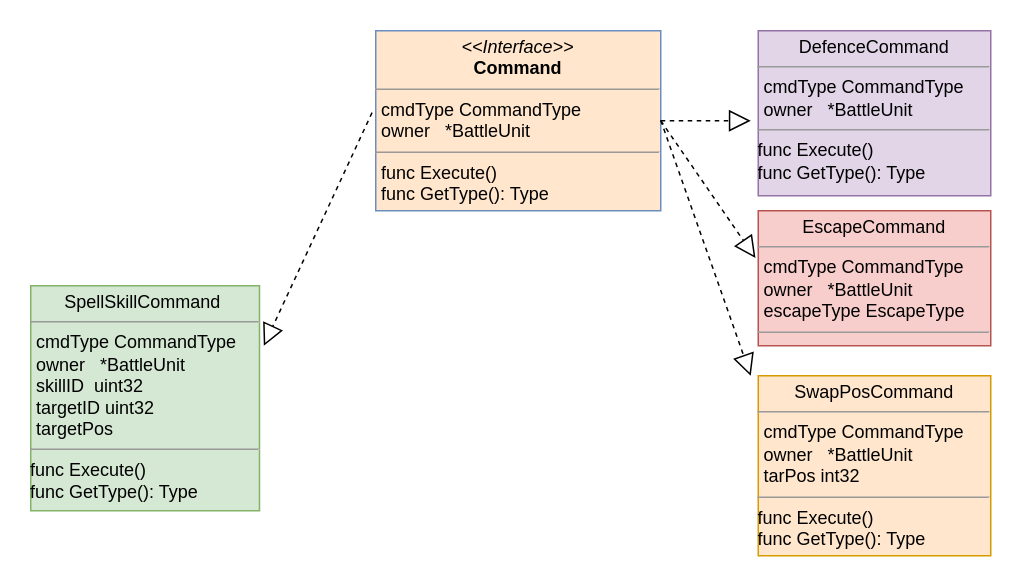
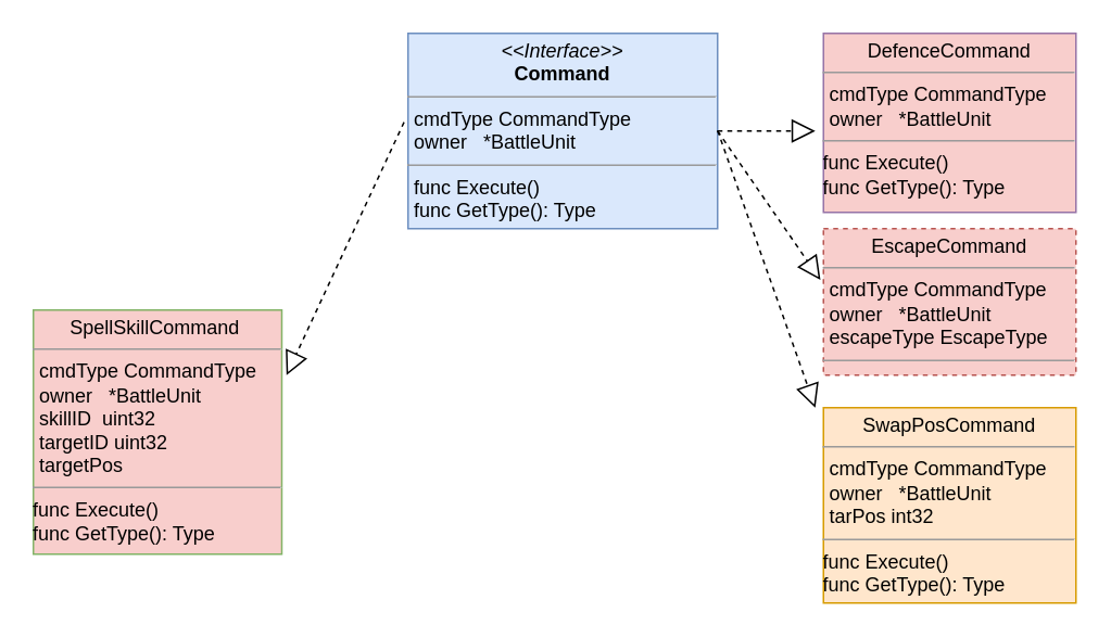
- <mxCell id="2" value="&lt;p style=&quot;margin:0px;margin-top:4px;text-align:center;&quot;&gt;DefenceCommand&lt;br&gt;&lt;/p&gt;&lt;hr size=&quot;1&quot;&gt;&lt;p style=&quot;margin:0px;margin-left:4px;&quot;&gt;cmdType CommandType&lt;/p&gt;&lt;p style=&quot;margin:0px;margin-left:4px;&quot;&gt;owner&amp;nbsp; &amp;nbsp;*BattleUnit&lt;/p&gt;&lt;hr size=&quot;1&quot;&gt;&lt;p style=&quot;margin:0px;margin-left:4px;&quot;&gt;&lt;/p&gt;func Execute()&lt;br style=&quot;padding: 0px; margin: 0px;&quot;&gt;func GetType(): Type" style="verticalAlign=top;align=left;overflow=fill;fontSize=12;fontFamily=Helvetica;html=1;fillColor=#e1d5e7;strokeColor=#9673a6;" vertex="1" parent="1"><mxGeometry x="505" y="20" width="155" height="110" as="geometry" /></mxCell>
+ <mxCell id="2" value="&lt;p style=&quot;margin:0px;margin-top:4px;text-align:center;&quot;&gt;DefenceCommand&lt;br&gt;&lt;/p&gt;&lt;hr size=&quot;1&quot;&gt;&lt;p style=&quot;margin:0px;margin-left:4px;&quot;&gt;cmdType CommandType&lt;/p&gt;&lt;p style=&quot;margin:0px;margin-left:4px;&quot;&gt;owner&amp;nbsp; &amp;nbsp;*BattleUnit&lt;/p&gt;&lt;hr size=&quot;1&quot;&gt;&lt;p style=&quot;margin:0px;margin-left:4px;&quot;&gt;&lt;/p&gt;func Execute()&lt;br style=&quot;padding: 0px; margin: 0px;&quot;&gt;func GetType(): Type" style="verticalAlign=top;align=left;overflow=fill;fontSize=12;fontFamily=Helvetica;html=1;fillColor=#f8cecc;strokeColor=#9673a6;" vertex="1" parent="1"><mxGeometry x="505" y="20" width="155" height="110" as="geometry" /></mxCell>
- <mxCell id="6" value="&lt;p style=&quot;margin:0px;margin-top:4px;text-align:center;&quot;&gt;&lt;i&gt;&amp;lt;&amp;lt;Interface&amp;gt;&amp;gt;&lt;/i&gt;&lt;br&gt;&lt;b&gt;Command&lt;/b&gt;&lt;/p&gt;&lt;hr size=&quot;1&quot;&gt;&lt;p style=&quot;margin: 0px 0px 0px 4px;&quot;&gt;cmdType CommandType&lt;/p&gt;&lt;p style=&quot;margin: 0px 0px 0px 4px;&quot;&gt;owner&amp;nbsp; &amp;nbsp;*BattleUnit&lt;/p&gt;&lt;hr size=&quot;1&quot;&gt;&lt;p style=&quot;margin:0px;margin-left:4px;&quot;&gt;func Execute()&lt;br&gt;func GetType(): Type&lt;br&gt;&lt;/p&gt;" style="verticalAlign=top;align=left;overflow=fill;fontSize=12;fontFamily=Helvetica;html=1;fillColor=#ffe6cc;strokeColor=#6c8ebf;" vertex="1" parent="1"><mxGeometry x="250" y="20" width="190" height="120" as="geometry" /></mxCell>
+ <mxCell id="6" value="&lt;p style=&quot;margin:0px;margin-top:4px;text-align:center;&quot;&gt;&lt;i&gt;&amp;lt;&amp;lt;Interface&amp;gt;&amp;gt;&lt;/i&gt;&lt;br&gt;&lt;b&gt;Command&lt;/b&gt;&lt;/p&gt;&lt;hr size=&quot;1&quot;&gt;&lt;p style=&quot;margin: 0px 0px 0px 4px;&quot;&gt;cmdType CommandType&lt;/p&gt;&lt;p style=&quot;margin: 0px 0px 0px 4px;&quot;&gt;owner&amp;nbsp; &amp;nbsp;*BattleUnit&lt;/p&gt;&lt;hr size=&quot;1&quot;&gt;&lt;p style=&quot;margin:0px;margin-left:4px;&quot;&gt;func Execute()&lt;br&gt;func GetType(): Type&lt;br&gt;&lt;/p&gt;" style="verticalAlign=top;align=left;overflow=fill;fontSize=12;fontFamily=Helvetica;html=1;fillColor=#dae8fc;strokeColor=#6c8ebf;" vertex="1" parent="1"><mxGeometry x="250" y="20" width="190" height="120" as="geometry" /></mxCell>
- <mxCell id="3" value="&lt;p style=&quot;margin:0px;margin-top:4px;text-align:center;&quot;&gt;EscapeCommand&lt;br&gt;&lt;/p&gt;&lt;hr size=&quot;1&quot;&gt;&lt;p style=&quot;margin:0px;margin-left:4px;&quot;&gt;cmdType CommandType&lt;/p&gt;&lt;p style=&quot;margin:0px;margin-left:4px;&quot;&gt;owner&amp;nbsp; &amp;nbsp;*BattleUnit&lt;/p&gt;&lt;p style=&quot;margin:0px;margin-left:4px;&quot;&gt;escapeType EscapeType&lt;/p&gt;&lt;hr size=&quot;1&quot;&gt;&lt;p style=&quot;margin:0px;margin-left:4px;&quot;&gt;&lt;/p&gt;func Execute()&lt;br style=&quot;padding: 0px; margin: 0px;&quot;&gt;func GetType(): Type" style="verticalAlign=top;align=left;overflow=fill;fontSize=12;fontFamily=Helvetica;html=1;fillColor=#f8cecc;strokeColor=#b85450;" vertex="1" parent="1"><mxGeometry x="505" y="140" width="155" height="90" as="geometry" /></mxCell>
+ <mxCell id="3" value="&lt;p style=&quot;margin:0px;margin-top:4px;text-align:center;&quot;&gt;EscapeCommand&lt;br&gt;&lt;/p&gt;&lt;hr size=&quot;1&quot;&gt;&lt;p style=&quot;margin:0px;margin-left:4px;&quot;&gt;cmdType CommandType&lt;/p&gt;&lt;p style=&quot;margin:0px;margin-left:4px;&quot;&gt;owner&amp;nbsp; &amp;nbsp;*BattleUnit&lt;/p&gt;&lt;p style=&quot;margin:0px;margin-left:4px;&quot;&gt;escapeType EscapeType&lt;/p&gt;&lt;hr size=&quot;1&quot;&gt;&lt;p style=&quot;margin:0px;margin-left:4px;&quot;&gt;&lt;/p&gt;func Execute()&lt;br style=&quot;padding: 0px; margin: 0px;&quot;&gt;func GetType(): Type" style="verticalAlign=top;align=left;overflow=fill;fontSize=12;fontFamily=Helvetica;html=1;fillColor=#f8cecc;strokeColor=#b85450;dashed=1;" vertex="1" parent="1"><mxGeometry x="505" y="140" width="155" height="90" as="geometry" /></mxCell>
- <mxCell id="5" value="&lt;p style=&quot;margin:0px;margin-top:4px;text-align:center;&quot;&gt;SpellSkillCommand&amp;nbsp;&lt;br&gt;&lt;/p&gt;&lt;hr size=&quot;1&quot;&gt;&lt;p style=&quot;margin:0px;margin-left:4px;&quot;&gt;cmdType CommandType&lt;/p&gt;&lt;p style=&quot;margin:0px;margin-left:4px;&quot;&gt;owner&amp;nbsp; &amp;nbsp;*BattleUnit&lt;/p&gt;&lt;p style=&quot;margin:0px;margin-left:4px;&quot;&gt;skillID&amp;nbsp; uint32&lt;/p&gt;&lt;p style=&quot;margin:0px;margin-left:4px;&quot;&gt;targetID uint32&lt;/p&gt;&lt;p style=&quot;margin:0px;margin-left:4px;&quot;&gt;targetPos&lt;/p&gt;&lt;hr size=&quot;1&quot;&gt;&lt;p style=&quot;margin:0px;margin-left:4px;&quot;&gt;&lt;/p&gt;func Execute()&lt;br style=&quot;padding: 0px; margin: 0px;&quot;&gt;func GetType(): Type" style="verticalAlign=top;align=left;overflow=fill;fontSize=12;fontFamily=Helvetica;html=1;fillColor=#d5e8d4;strokeColor=#82b366;" vertex="1" parent="1"><mxGeometry x="20" y="190" width="152.5" height="150" as="geometry" /></mxCell>
+ <mxCell id="5" value="&lt;p style=&quot;margin:0px;margin-top:4px;text-align:center;&quot;&gt;SpellSkillCommand&amp;nbsp;&lt;br&gt;&lt;/p&gt;&lt;hr size=&quot;1&quot;&gt;&lt;p style=&quot;margin:0px;margin-left:4px;&quot;&gt;cmdType CommandType&lt;/p&gt;&lt;p style=&quot;margin:0px;margin-left:4px;&quot;&gt;owner&amp;nbsp; &amp;nbsp;*BattleUnit&lt;/p&gt;&lt;p style=&quot;margin:0px;margin-left:4px;&quot;&gt;skillID&amp;nbsp; uint32&lt;/p&gt;&lt;p style=&quot;margin:0px;margin-left:4px;&quot;&gt;targetID uint32&lt;/p&gt;&lt;p style=&quot;margin:0px;margin-left:4px;&quot;&gt;targetPos&lt;/p&gt;&lt;hr size=&quot;1&quot;&gt;&lt;p style=&quot;margin:0px;margin-left:4px;&quot;&gt;&lt;/p&gt;func Execute()&lt;br style=&quot;padding: 0px; margin: 0px;&quot;&gt;func GetType(): Type" style="verticalAlign=top;align=left;overflow=fill;fontSize=12;fontFamily=Helvetica;html=1;fillColor=#f8cecc;strokeColor=#82b366;" vertex="1" parent="1"><mxGeometry x="20" y="190" width="152.5" height="150" as="geometry" /></mxCell>
